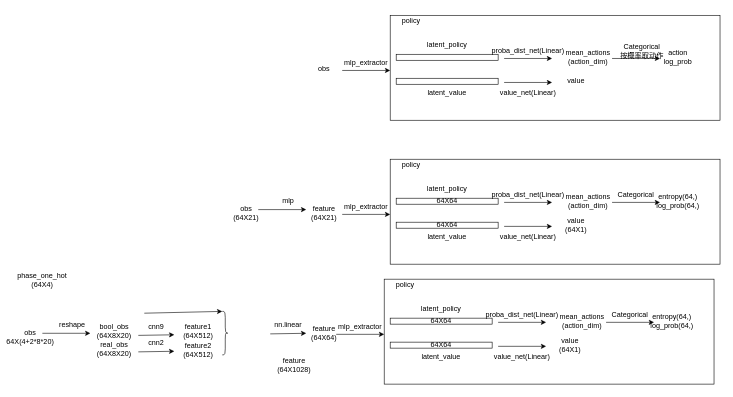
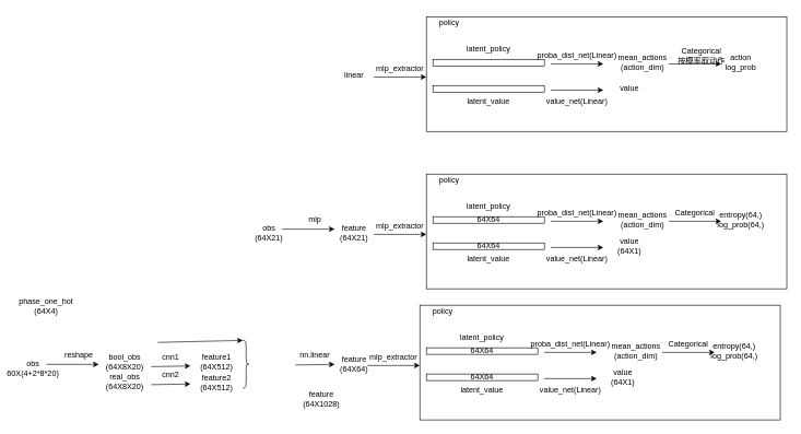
- <mxCell id="4" value="obs" style="text;strokeColor=none;align=center;fillColor=none;html=1;verticalAlign=middle;whiteSpace=wrap;rounded=0;" parent="1" vertex="1"><mxGeometry x="510" y="100" width="60" height="30" as="geometry" /></mxCell>
+ <mxCell id="4" value="linear" style="text;strokeColor=none;align=center;fillColor=none;html=1;verticalAlign=middle;whiteSpace=wrap;rounded=0;" parent="1" vertex="1"><mxGeometry x="510" y="100" width="60" height="30" as="geometry" /></mxCell>
- <mxCell id="65" value="cnn9" style="text;strokeColor=none;align=center;fillColor=none;html=1;verticalAlign=middle;whiteSpace=wrap;rounded=0;" parent="1" vertex="1"><mxGeometry x="230" y="528.75" width="60" height="30" as="geometry" /></mxCell>
+ <mxCell id="65" value="cnn1" style="text;strokeColor=none;align=center;fillColor=none;html=1;verticalAlign=middle;whiteSpace=wrap;rounded=0;" parent="1" vertex="1"><mxGeometry x="230" y="528.75" width="60" height="30" as="geometry" /></mxCell>
- <mxCell id="43" value="obs&lt;br&gt;64X(4+2*8*20)" style="text;strokeColor=none;align=center;fillColor=none;html=1;verticalAlign=middle;whiteSpace=wrap;rounded=0;" parent="1" vertex="1"><mxGeometry x="20" y="546.25" width="60" height="30" as="geometry" /></mxCell>
+ <mxCell id="43" value="obs&lt;br&gt;60X(4+2*8*20)" style="text;strokeColor=none;align=center;fillColor=none;html=1;verticalAlign=middle;whiteSpace=wrap;rounded=0;" parent="1" vertex="1"><mxGeometry x="20" y="546.25" width="60" height="30" as="geometry" /></mxCell>
